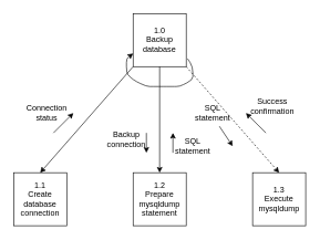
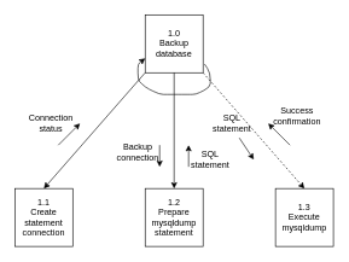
- <mxCell id="2" value="1.1&lt;br&gt;Create database connection" style="whiteSpace=wrap;html=1;aspect=fixed;" vertex="1" parent="1"><mxGeometry x="20" y="260" width="80" height="80" as="geometry" /></mxCell>
+ <mxCell id="2" value="1.1&lt;br&gt;Create statement connection" style="whiteSpace=wrap;html=1;aspect=fixed;" vertex="1" parent="1"><mxGeometry x="20" y="260" width="80" height="80" as="geometry" /></mxCell>
